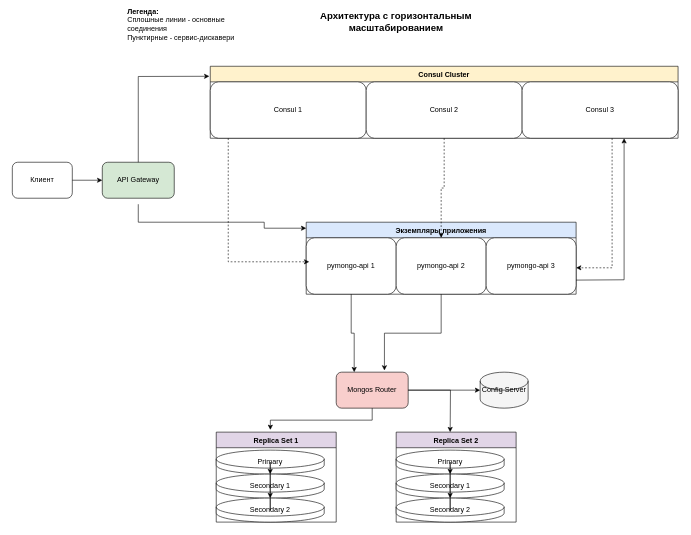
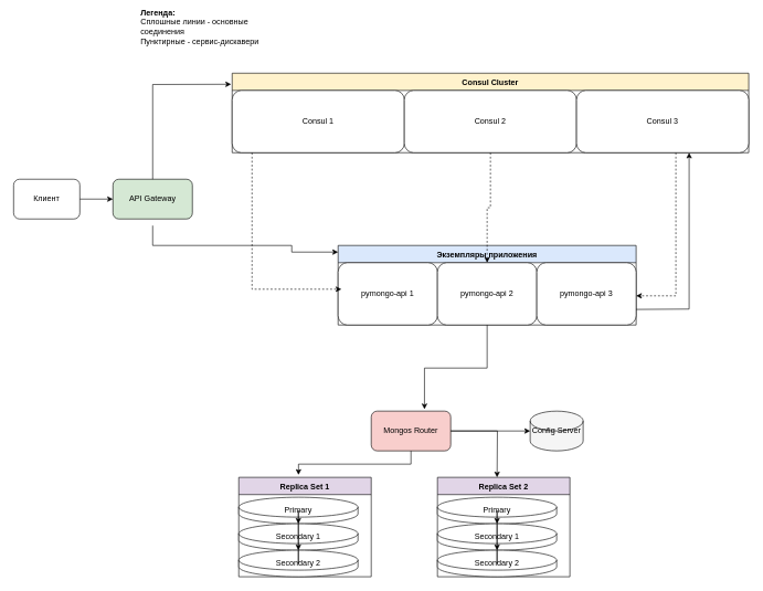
- <mxCell id="34" value="Архитектура с горизонтальным масштабированием" style="text;html=1;strokeColor=none;fillColor=none;align=center;verticalAlign=middle;whiteSpace=wrap;rounded=0;fontSize=16;fontStyle=1;" parent="1" vertex="1"><mxGeometry x="460" y="20" width="400" height="30" as="geometry" /></mxCell>
- <mxCell id="24" style="edgeStyle=orthogonalEdgeStyle;rounded=0;orthogonalLoop=1;jettySize=auto;html=1;entryX=0.25;entryY=0;entryDx=0;entryDy=0;" parent="1" source="9" target="12" edge="1"><mxGeometry relative="1" as="geometry" /></mxCell>
